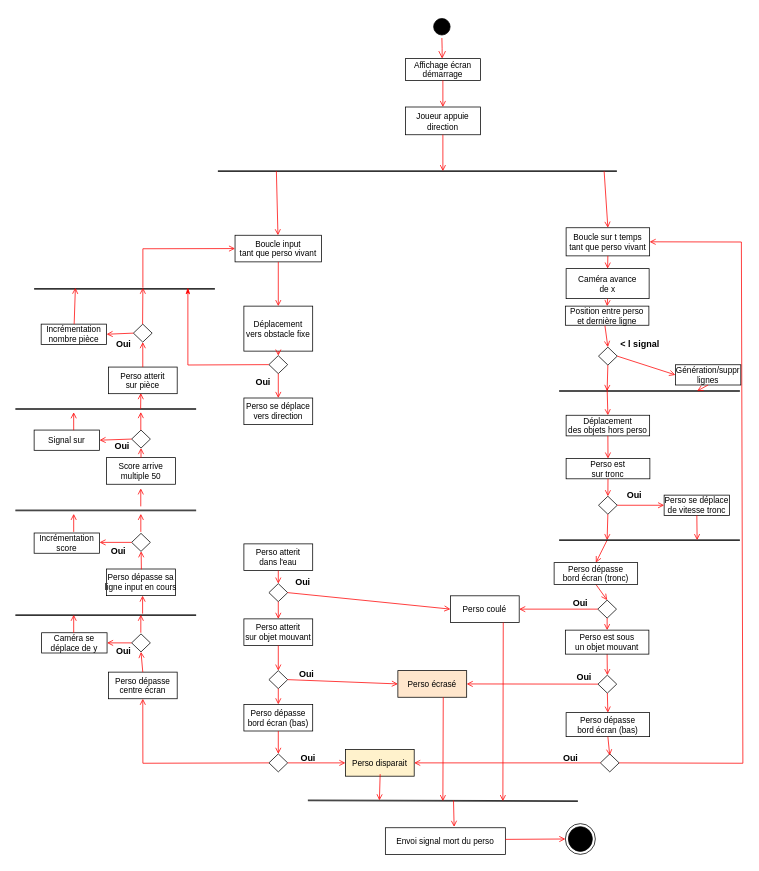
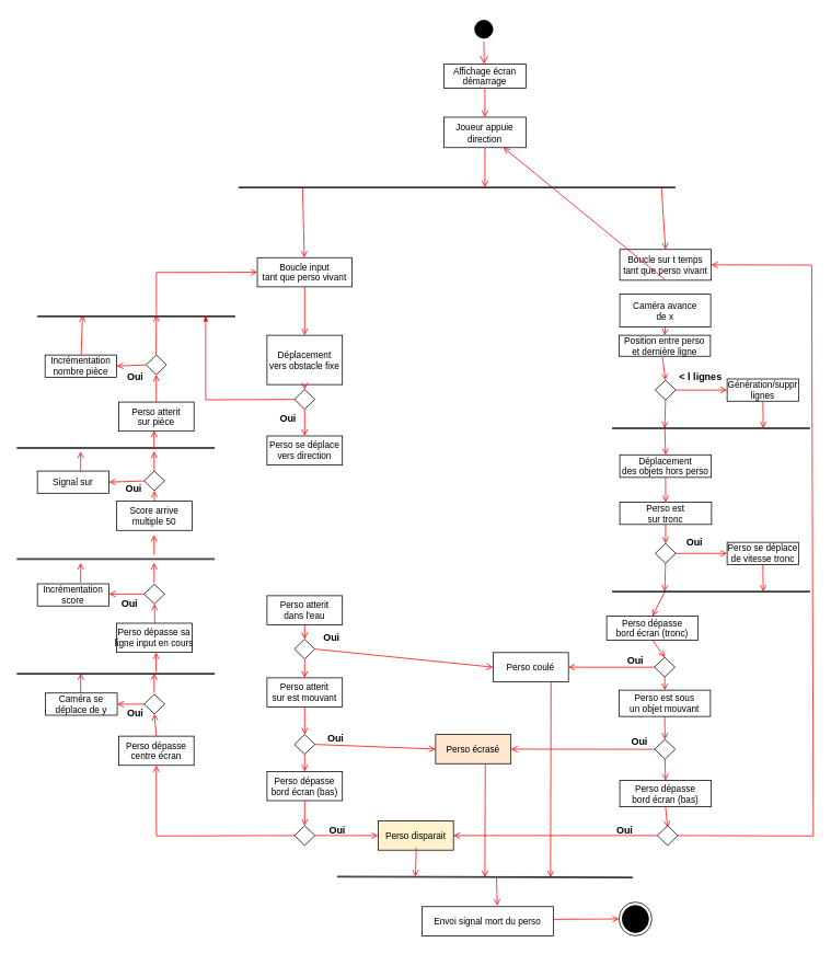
- <mxCell id="16" value="" style="endArrow=open;strokeColor=#FF0000;endFill=1;rounded=0;entryX=0.5;entryY=0;entryDx=0;entryDy=0;exitX=0.5;exitY=1;exitDx=0;exitDy=0;" parent="1" source="5" target="14" edge="1"><mxGeometry relative="1" as="geometry"><mxPoint x="895.001" y="335.306" as="sourcePoint" /><mxPoint x="977.64" y="334.412" as="targetPoint" /></mxGeometry></mxCell>
+ <mxCell id="16" value="" style="endArrow=open;strokeColor=#FF0000;endFill=1;rounded=0;exitX=0.5;exitY=1;exitDx=0;exitDy=0;" parent="1" source="5" target="7" edge="1"><mxGeometry relative="1" as="geometry"><mxPoint x="895.001" y="335.306" as="sourcePoint" /><mxPoint x="977.64" y="334.412" as="targetPoint" /></mxGeometry></mxCell>
- <mxCell id="118" value="&lt;b&gt;&amp;lt; l signal&lt;/b&gt;" style="text;html=1;strokeColor=none;fillColor=none;align=center;verticalAlign=middle;whiteSpace=wrap;rounded=0;" parent="1" vertex="1"><mxGeometry x="822.5" y="443.5" width="60" height="30" as="geometry" /></mxCell>
+ <mxCell id="118" value="&lt;b&gt;&amp;lt; l lignes&lt;/b&gt;" style="text;html=1;strokeColor=none;fillColor=none;align=center;verticalAlign=middle;whiteSpace=wrap;rounded=0;" parent="1" vertex="1"><mxGeometry x="822.5" y="443.5" width="60" height="30" as="geometry" /></mxCell>
- <mxCell id="59" value="Génération/suppr&#10;lignes" style="fontSize=11;" parent="1" vertex="1"><mxGeometry x="900" y="485.67" width="87.24" height="27" as="geometry" /></mxCell>
+ <mxCell id="59" value="Génération/suppr&#10;lignes" style="fontSize=11;" parent="1" vertex="1"><mxGeometry x="885" y="460.67" width="87.24" height="27" as="geometry" /></mxCell>
- <mxCell id="41" value="Perso atterit&#10;sur objet mouvant" style="fontSize=11;" parent="1" vertex="1"><mxGeometry x="324.69" y="824.5" width="91.75" height="35.5" as="geometry" /></mxCell>
+ <mxCell id="41" value="Perso atterit&#10;sur est mouvant" style="fontSize=11;" parent="1" vertex="1"><mxGeometry x="324.69" y="824.5" width="91.75" height="35.5" as="geometry" /></mxCell>
